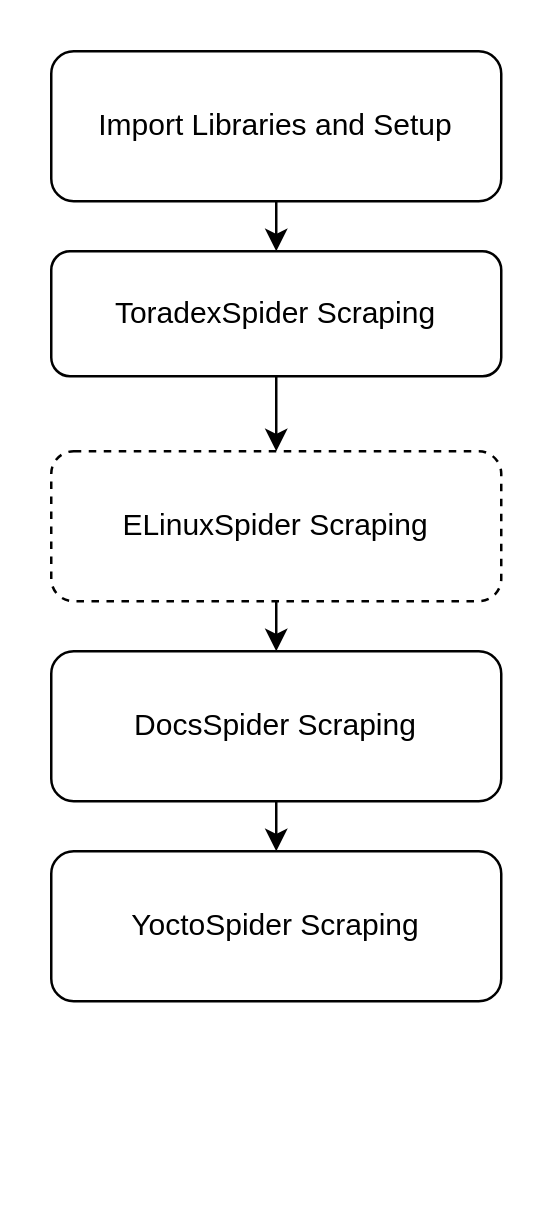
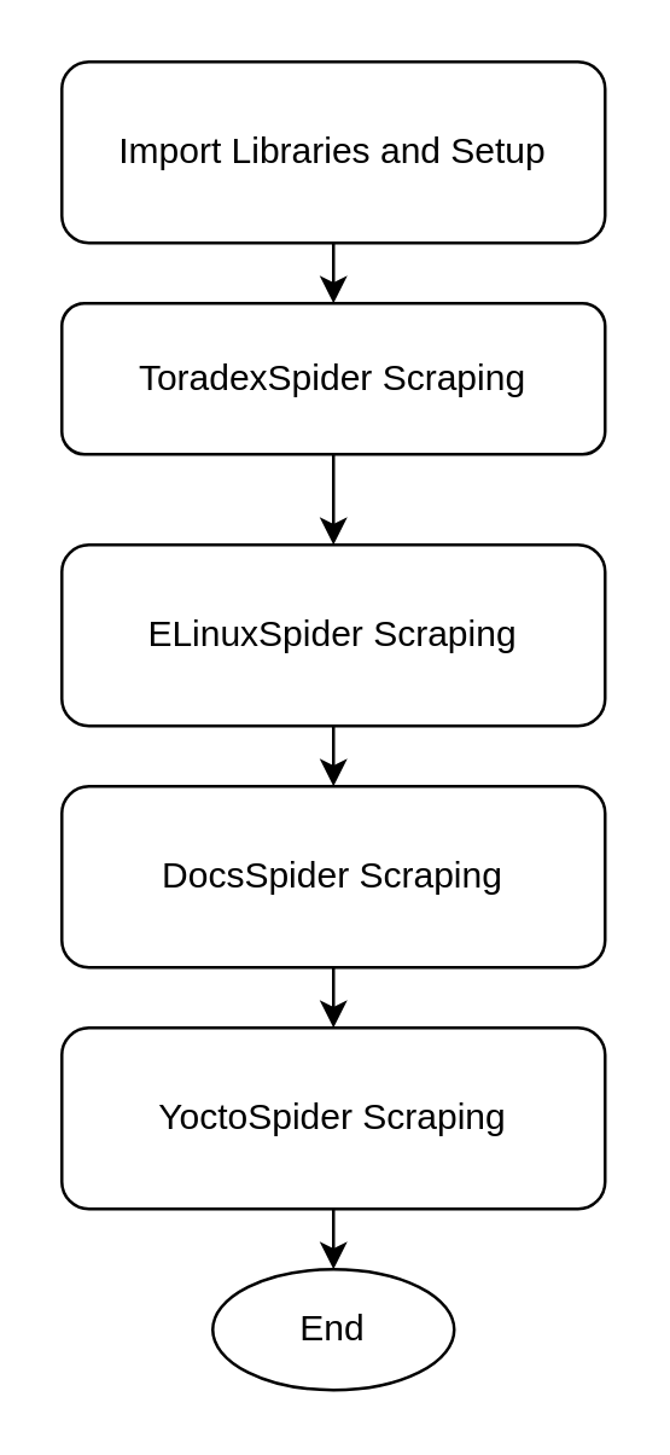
- <mxCell id="4" value="ELinuxSpider Scraping" style="rounded=1;whiteSpace=wrap;html=1;dashed=1;" vertex="1" parent="1"><mxGeometry x="20" y="180" width="180" height="60" as="geometry" /></mxCell>
+ <mxCell id="4" value="ELinuxSpider Scraping" style="rounded=1;whiteSpace=wrap;html=1;" vertex="1" parent="1"><mxGeometry x="20" y="180" width="180" height="60" as="geometry" /></mxCell>
+ <mxCell id="12" style="edgeStyle=orthogonalEdgeStyle;rounded=0;orthogonalLoop=1;jettySize=auto;html=1;exitX=0.5;exitY=1;exitDx=0;exitDy=0;entryX=0.5;entryY=0;entryDx=0;entryDy=0;" edge="1" parent="1" source="6" target="7"><mxGeometry relative="1" as="geometry" /></mxCell>
+ <mxCell id="7" value="End" style="ellipse;whiteSpace=wrap;html=1;" vertex="1" parent="1"><mxGeometry x="70" y="420" width="80" height="40" as="geometry" /></mxCell>
